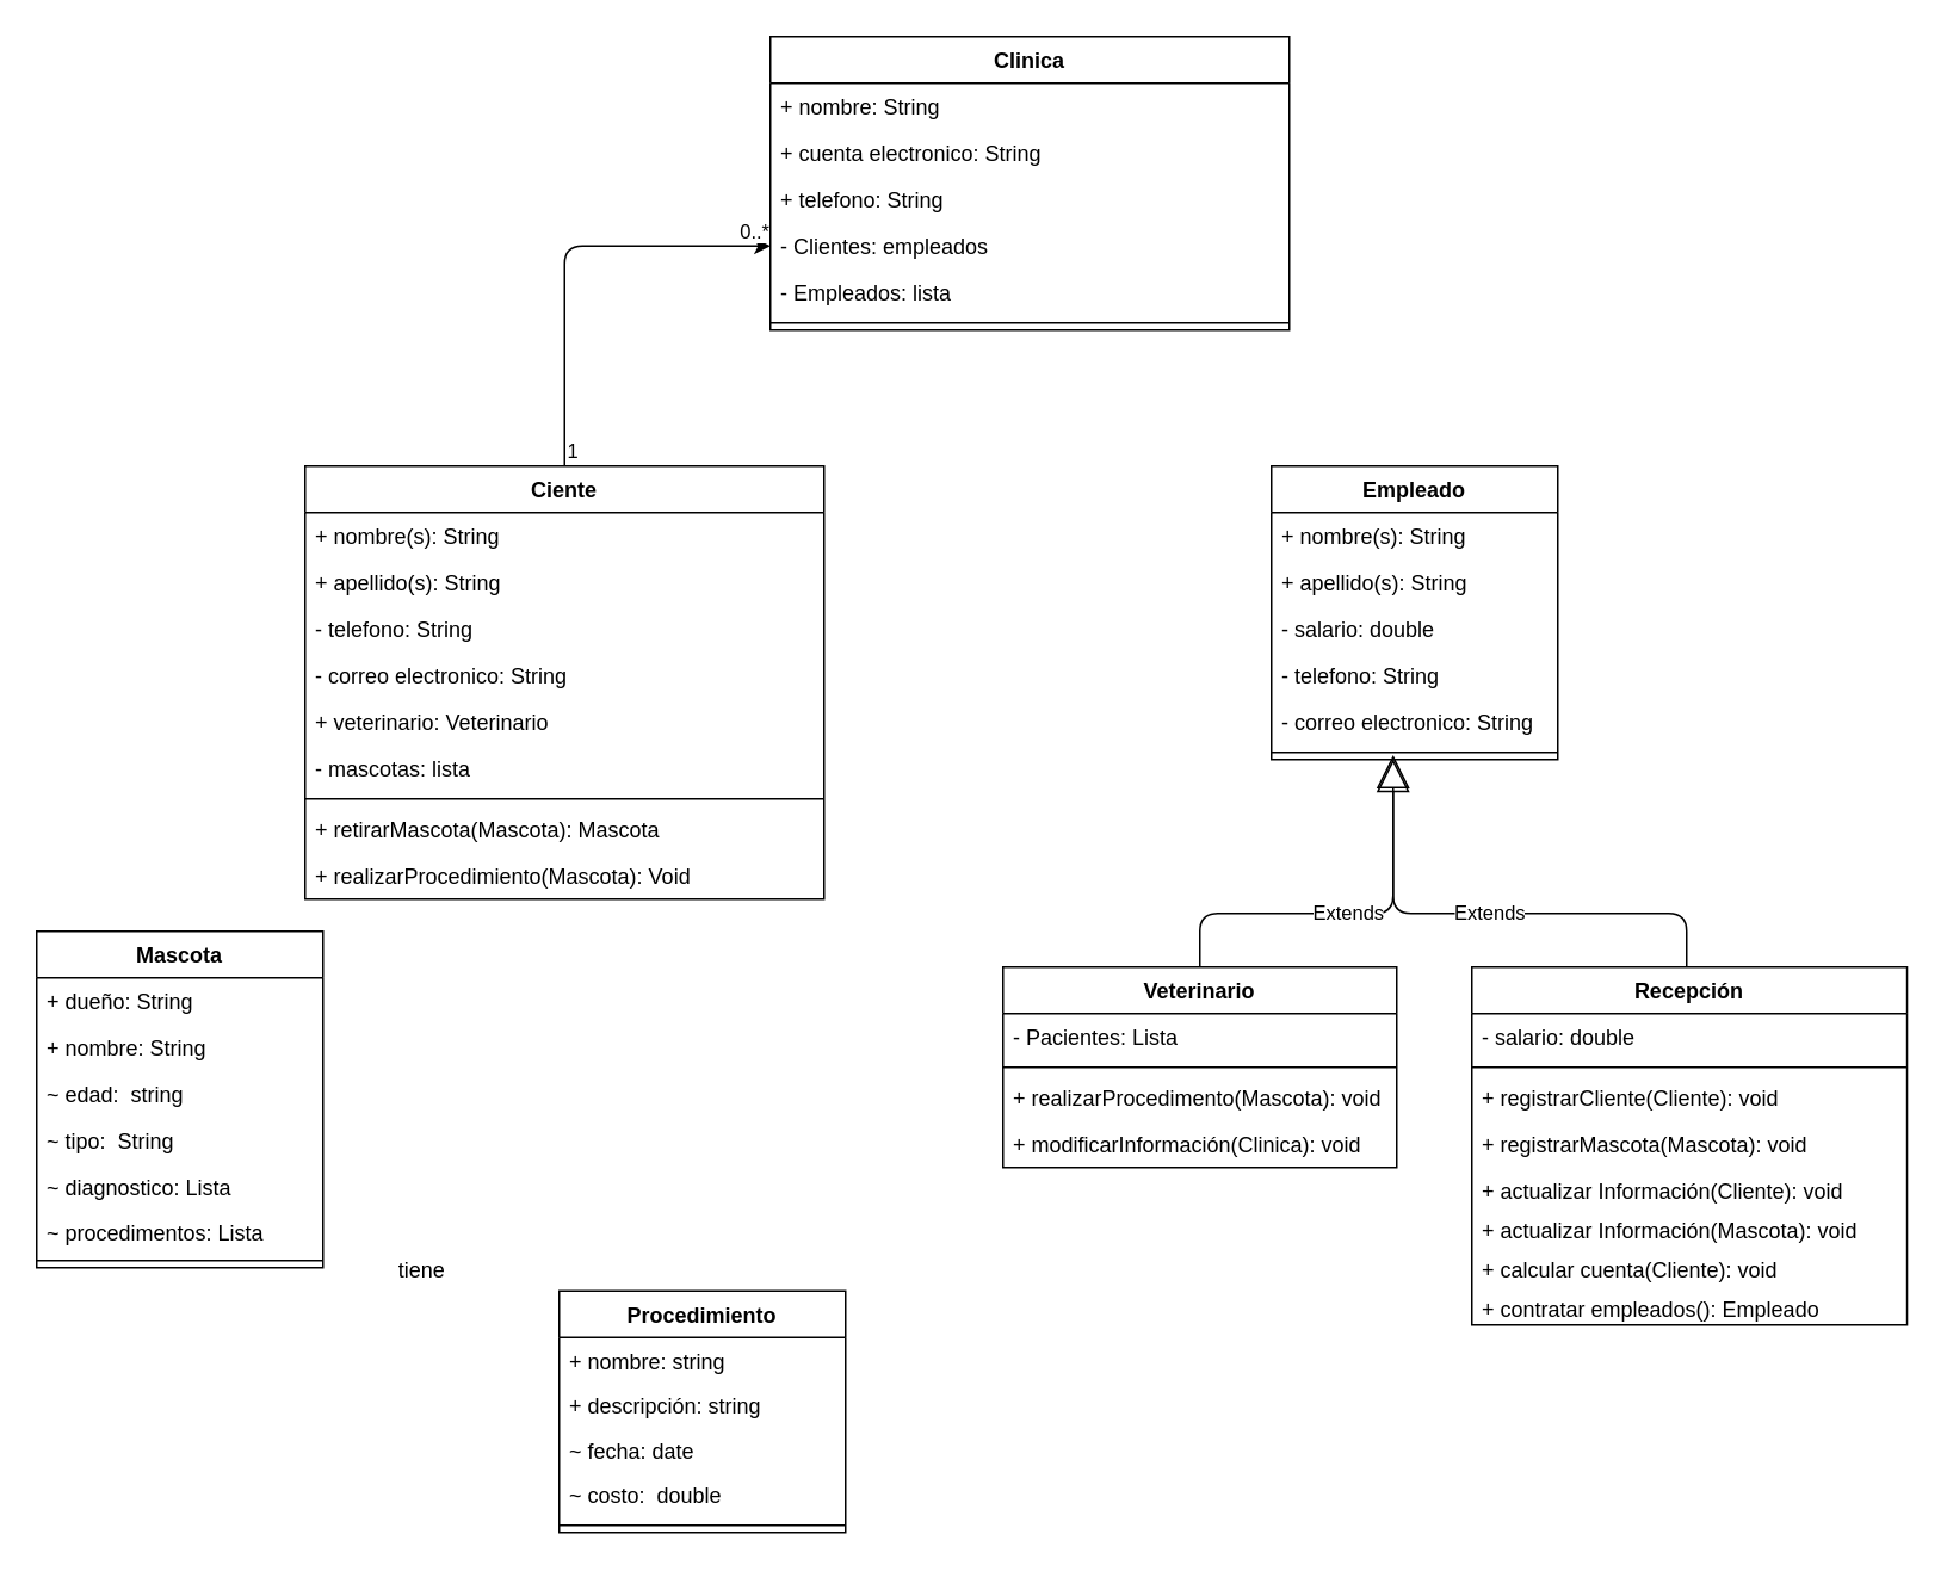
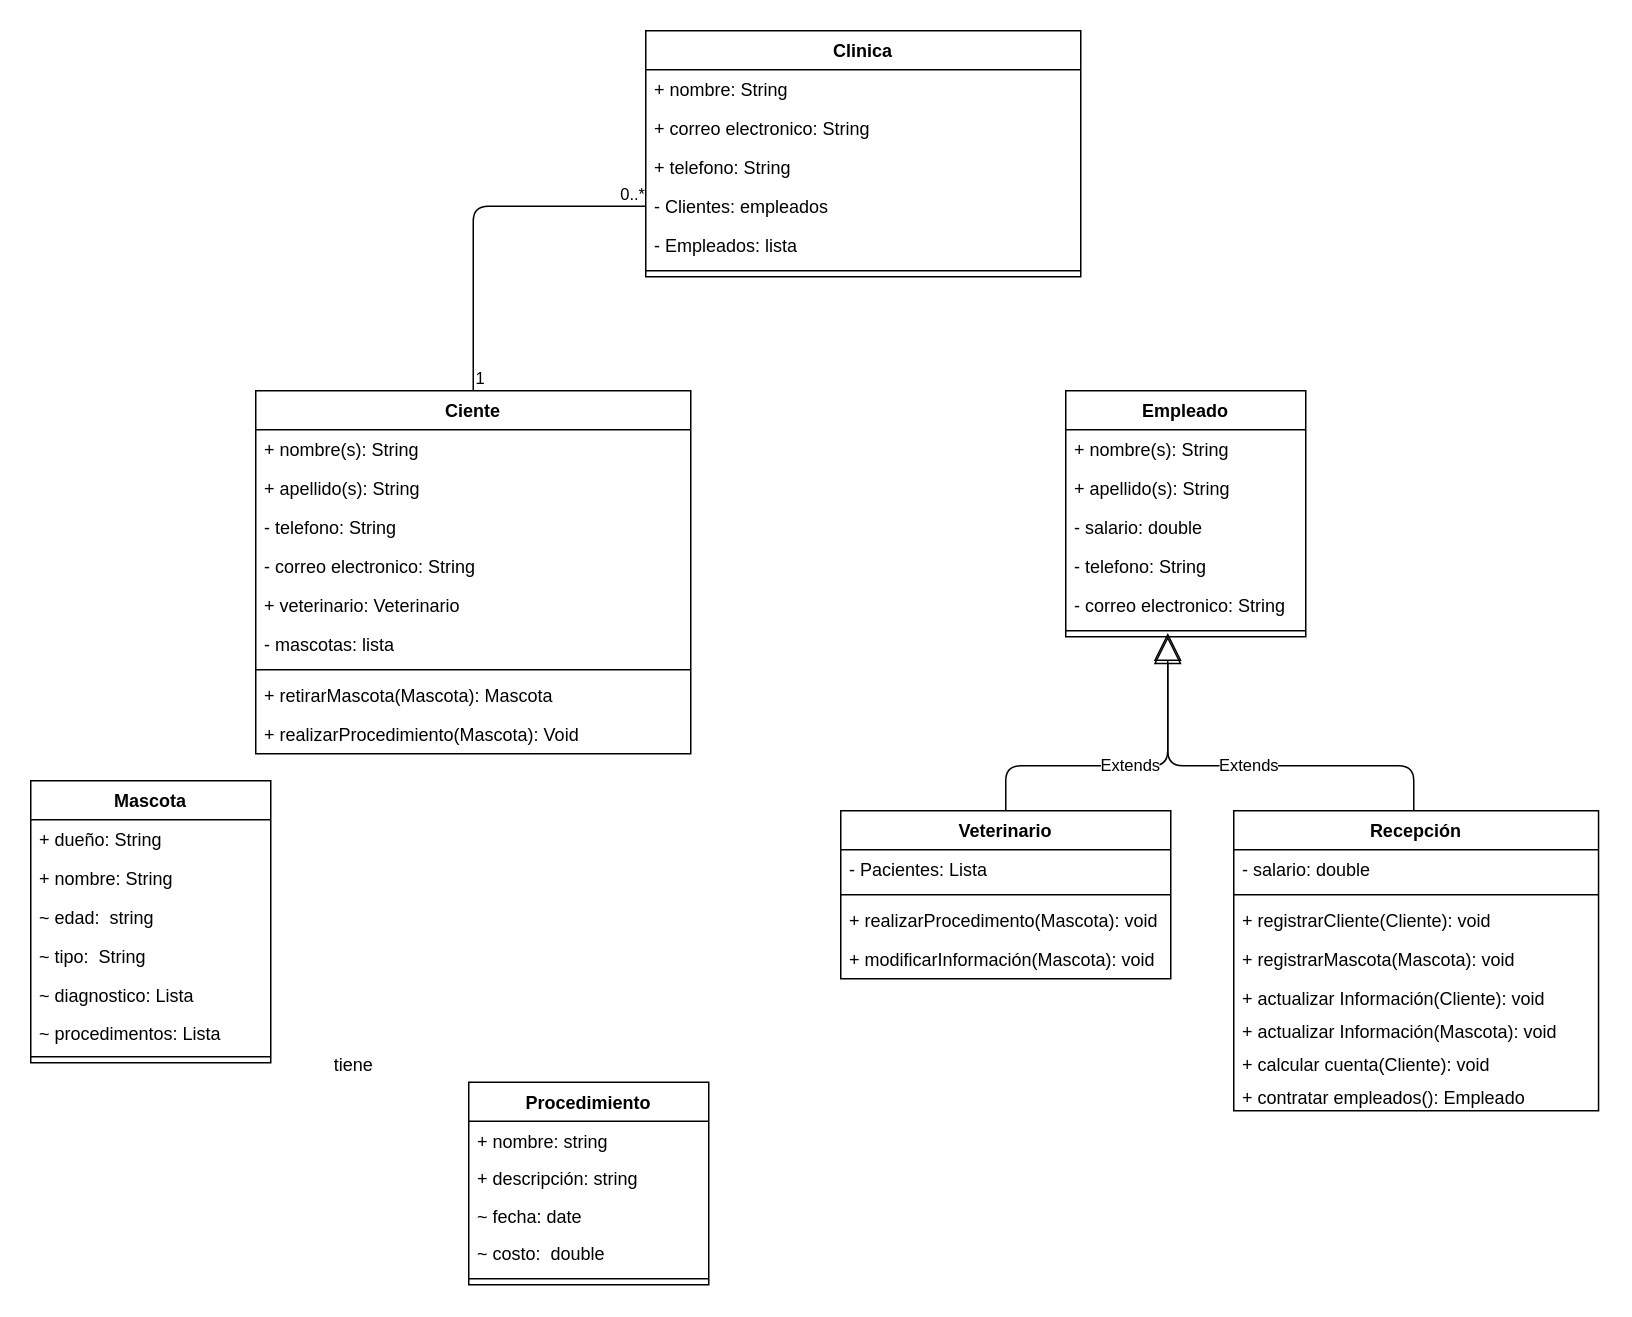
- <mxCell id="52" value="+ cuenta electronico: String" style="text;strokeColor=none;fillColor=none;align=left;verticalAlign=top;spacingLeft=4;spacingRight=4;overflow=hidden;rotatable=0;points=[[0,0.5],[1,0.5]];portConstraint=eastwest;" parent="50" vertex="1"><mxGeometry y="52" width="290" height="26" as="geometry" /></mxCell>
+ <mxCell id="52" value="+ correo electronico: String" style="text;strokeColor=none;fillColor=none;align=left;verticalAlign=top;spacingLeft=4;spacingRight=4;overflow=hidden;rotatable=0;points=[[0,0.5],[1,0.5]];portConstraint=eastwest;" parent="50" vertex="1"><mxGeometry y="52" width="290" height="26" as="geometry" /></mxCell>
- <mxCell id="57" value="" style="endArrow=classic;html=1;edgeStyle=orthogonalEdgeStyle;entryX=0;entryY=0.5;entryDx=0;entryDy=0;" parent="1" source="10" target="54" edge="1"><mxGeometry relative="1" as="geometry"><mxPoint x="470" y="270" as="sourcePoint" /><mxPoint x="750" y="290" as="targetPoint" /></mxGeometry></mxCell>
+ <mxCell id="57" value="" style="endArrow=none;html=1;edgeStyle=orthogonalEdgeStyle;entryX=0;entryY=0.5;entryDx=0;entryDy=0;" parent="1" source="10" target="54" edge="1"><mxGeometry relative="1" as="geometry"><mxPoint x="470" y="270" as="sourcePoint" /><mxPoint x="750" y="290" as="targetPoint" /></mxGeometry></mxCell>
- <mxCell id="32" value="+ modificarInformación(Clinica): void" style="text;strokeColor=none;fillColor=none;align=left;verticalAlign=top;spacingLeft=4;spacingRight=4;overflow=hidden;rotatable=0;points=[[0,0.5],[1,0.5]];portConstraint=eastwest;" parent="28" vertex="1"><mxGeometry y="86" width="220" height="26" as="geometry" /></mxCell>
+ <mxCell id="32" value="+ modificarInformación(Mascota): void" style="text;strokeColor=none;fillColor=none;align=left;verticalAlign=top;spacingLeft=4;spacingRight=4;overflow=hidden;rotatable=0;points=[[0,0.5],[1,0.5]];portConstraint=eastwest;" parent="28" vertex="1"><mxGeometry y="86" width="220" height="26" as="geometry" /></mxCell>
